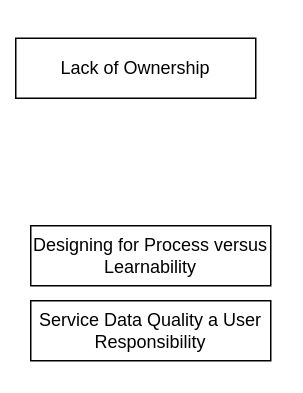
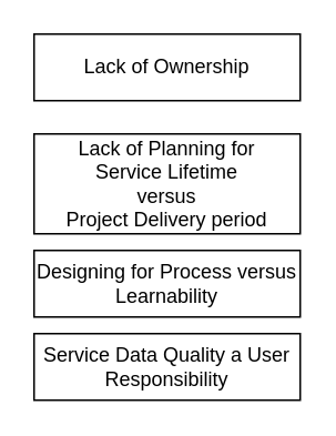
- <mxCell id="2" value="Lack of Ownership" style="rounded=0;whiteSpace=wrap;html=1;" vertex="1" parent="1"><mxGeometry x="10" y="25" width="160" height="40" as="geometry" /></mxCell>
+ <mxCell id="2" value="Lack of Ownership" style="rounded=0;whiteSpace=wrap;html=1;" vertex="1" parent="1"><mxGeometry x="20" y="20" width="160" height="40" as="geometry" /></mxCell>
+ <mxCell id="3" value="Lack of Planning for &lt;br&gt;Service Lifetime &lt;br&gt;versus &lt;br&gt;Project Delivery period" style="rounded=0;whiteSpace=wrap;html=1;" vertex="1" parent="1"><mxGeometry x="20" y="80" width="160" height="60" as="geometry" /></mxCell>
